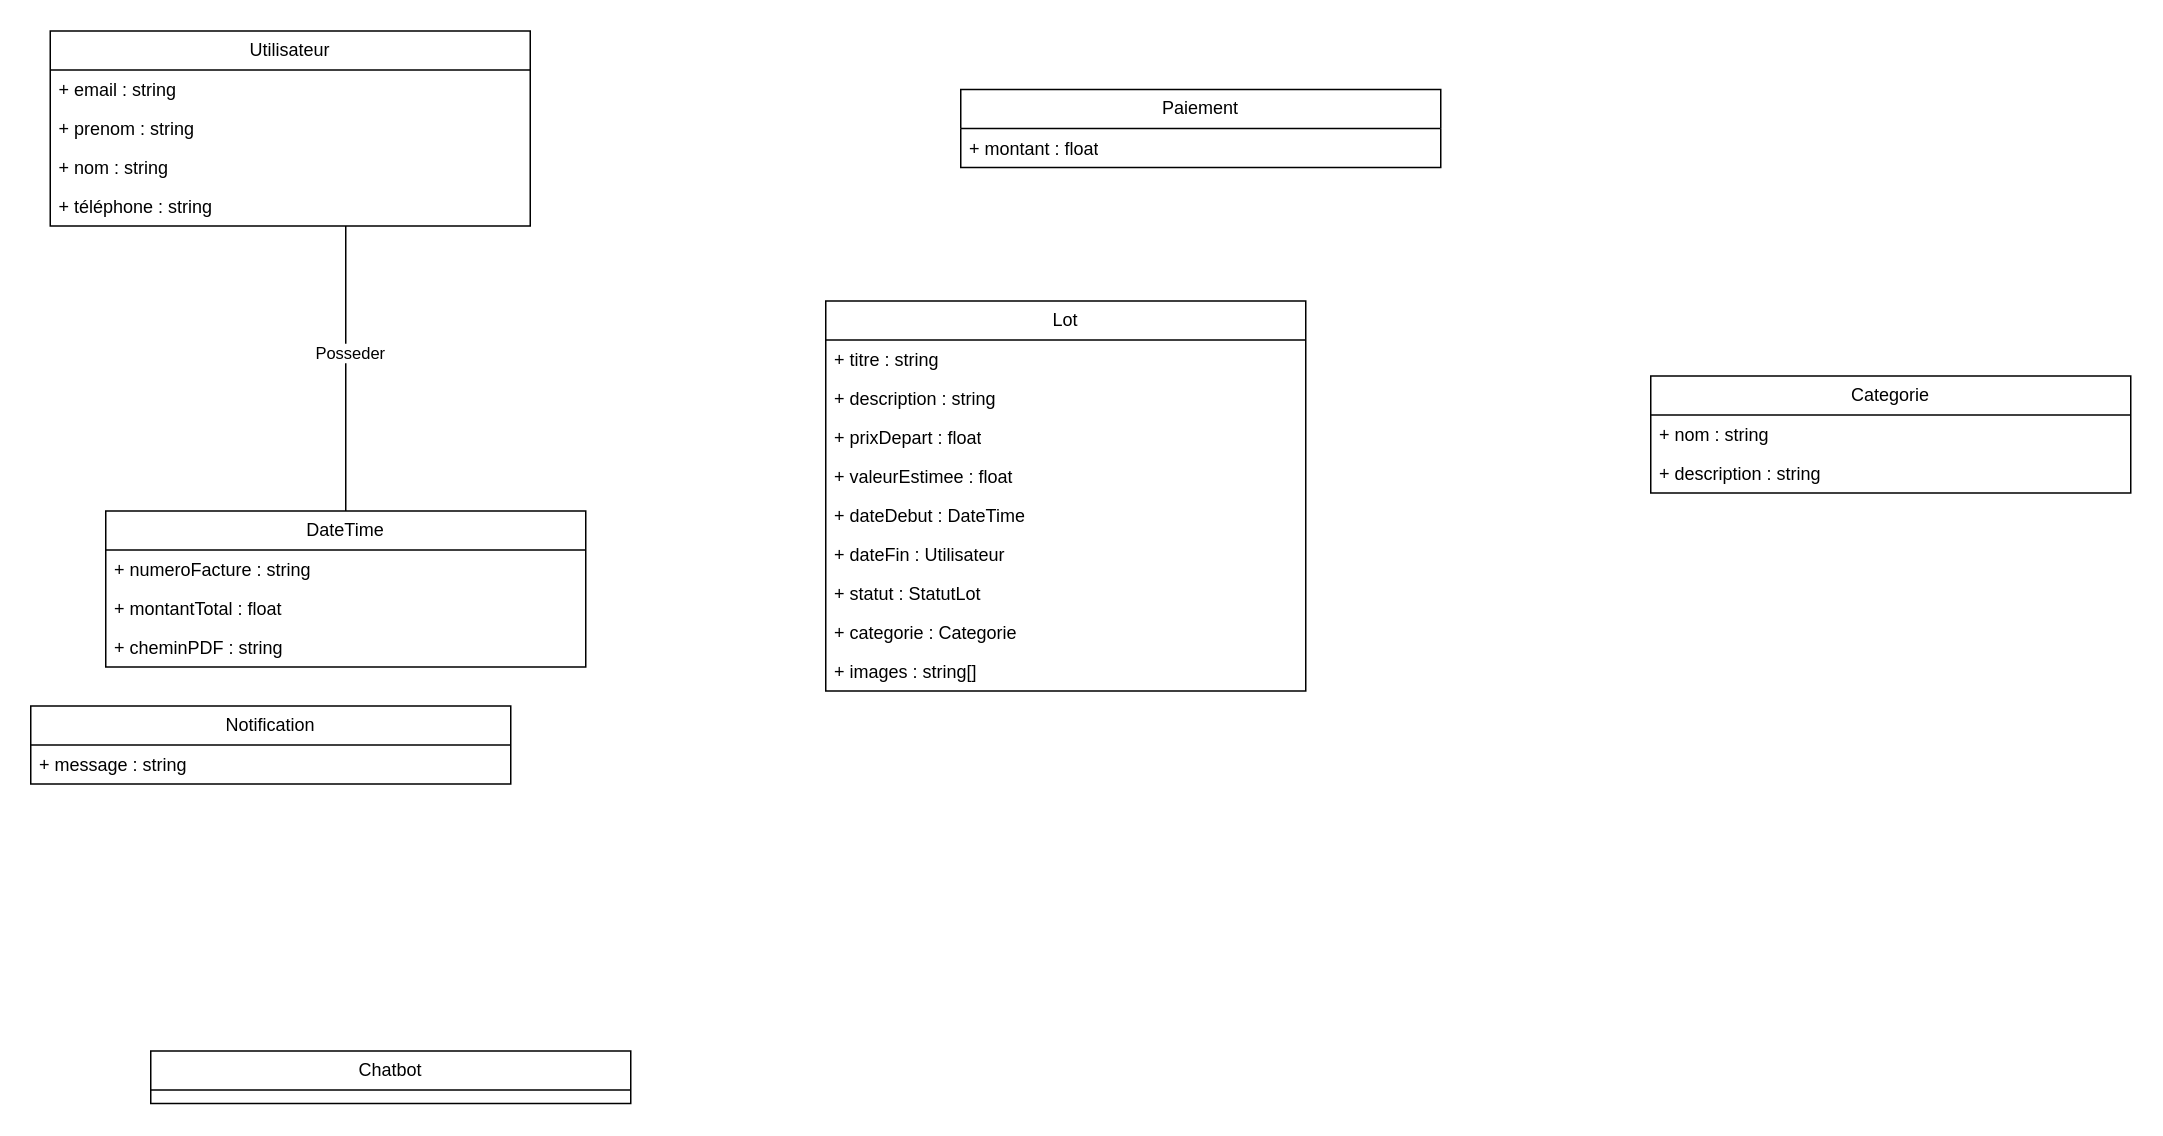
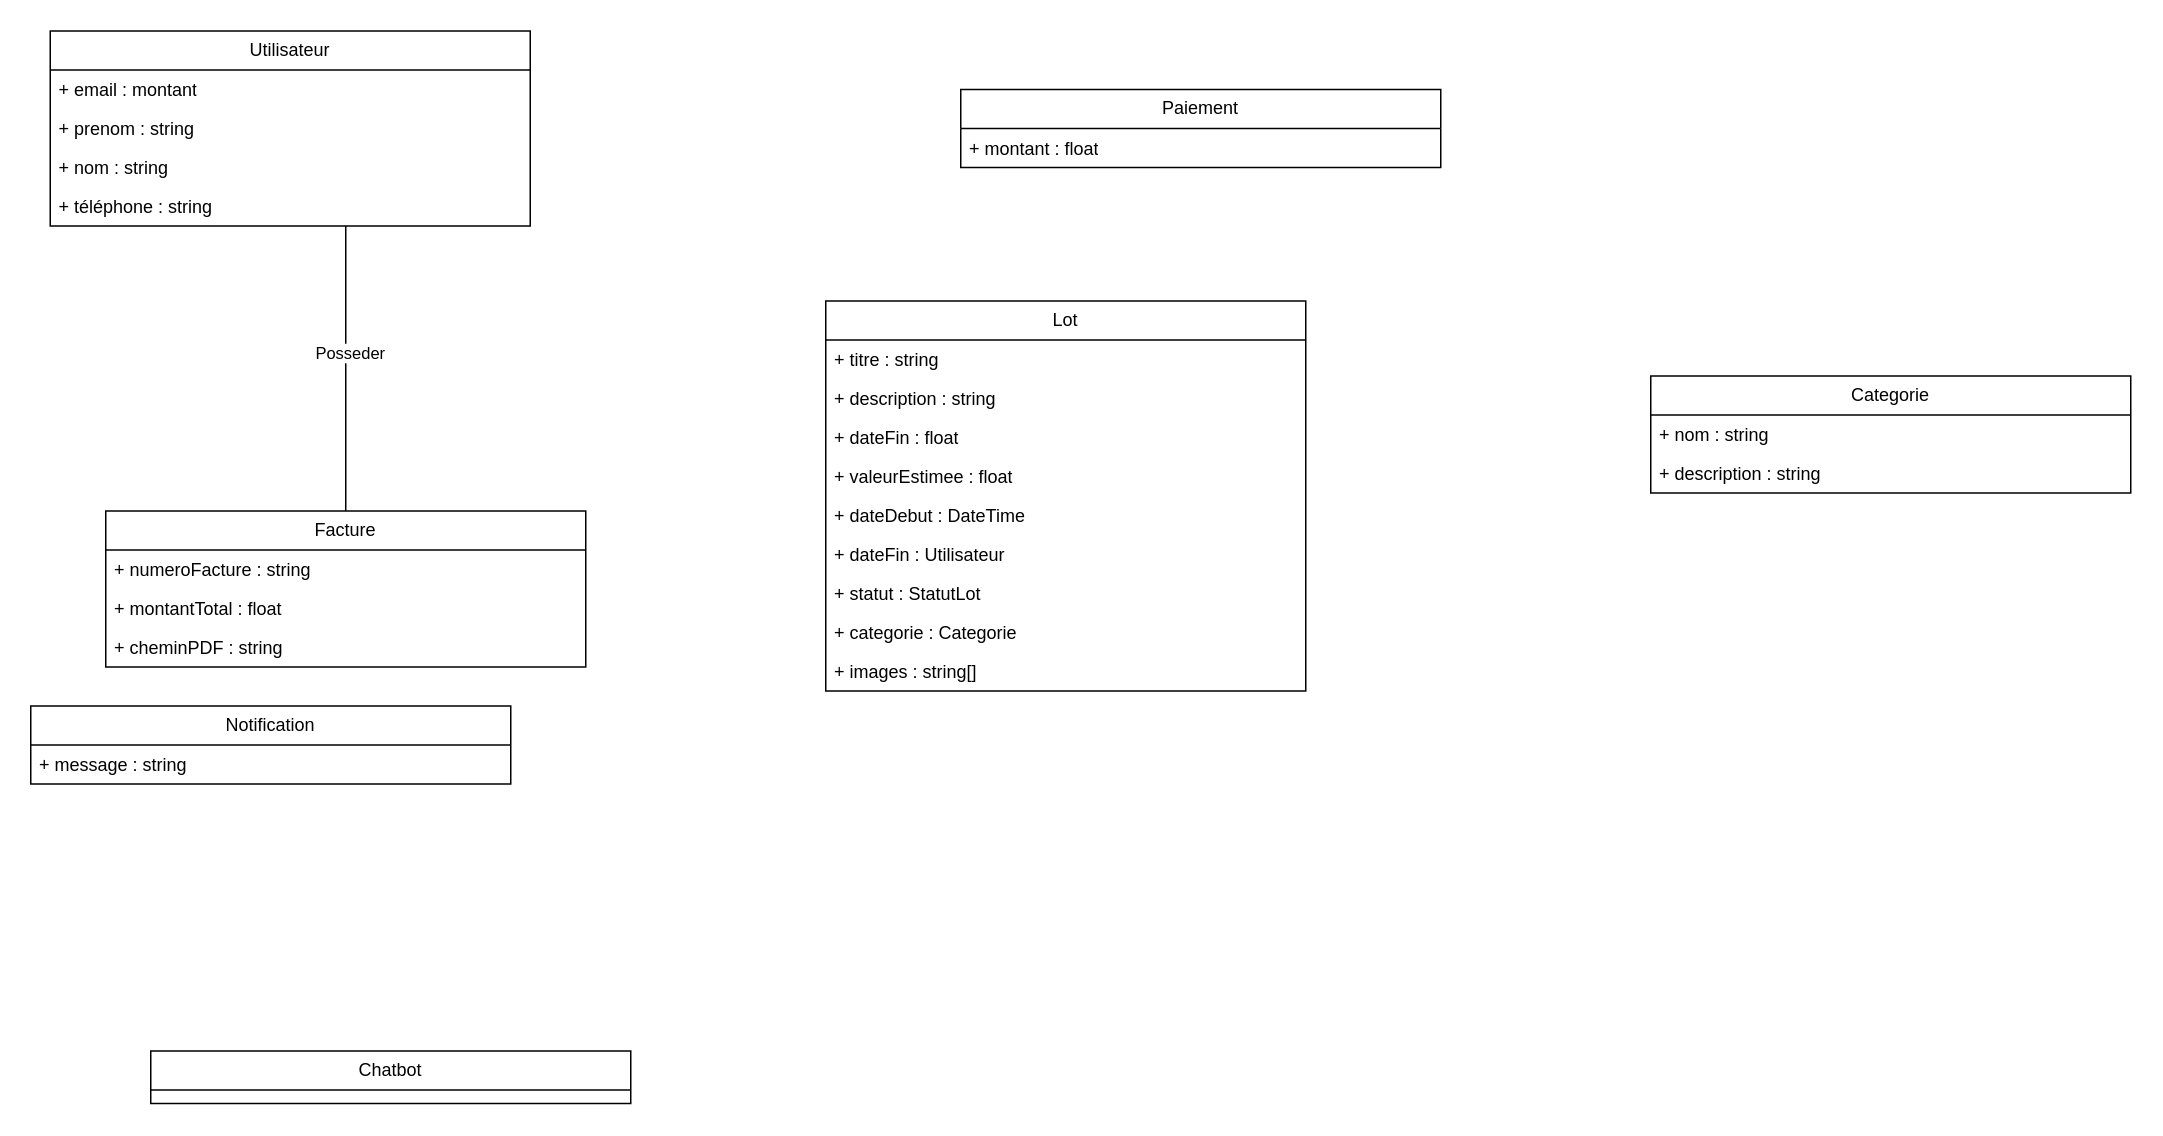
- <mxCell id="3" value="+&amp;nbsp;email : string" style="text;strokeColor=none;fillColor=none;align=left;verticalAlign=top;spacingLeft=4;spacingRight=4;overflow=hidden;rotatable=0;points=[[0,0.5],[1,0.5]];portConstraint=eastwest;whiteSpace=wrap;html=1;" vertex="1" parent="2"><mxGeometry y="26" width="320" height="26" as="geometry" /></mxCell>
+ <mxCell id="3" value="+&amp;nbsp;email : montant" style="text;strokeColor=none;fillColor=none;align=left;verticalAlign=top;spacingLeft=4;spacingRight=4;overflow=hidden;rotatable=0;points=[[0,0.5],[1,0.5]];portConstraint=eastwest;whiteSpace=wrap;html=1;" vertex="1" parent="2"><mxGeometry y="26" width="320" height="26" as="geometry" /></mxCell>
- <mxCell id="10" value="&lt;div&gt;+&amp;nbsp;prixDepart : float&lt;/div&gt;" style="text;strokeColor=none;fillColor=none;align=left;verticalAlign=top;spacingLeft=4;spacingRight=4;overflow=hidden;rotatable=0;points=[[0,0.5],[1,0.5]];portConstraint=eastwest;whiteSpace=wrap;html=1;" vertex="1" parent="7"><mxGeometry y="78" width="320" height="26" as="geometry" /></mxCell>
+ <mxCell id="10" value="&lt;div&gt;+&amp;nbsp;dateFin : float&lt;/div&gt;" style="text;strokeColor=none;fillColor=none;align=left;verticalAlign=top;spacingLeft=4;spacingRight=4;overflow=hidden;rotatable=0;points=[[0,0.5],[1,0.5]];portConstraint=eastwest;whiteSpace=wrap;html=1;" vertex="1" parent="7"><mxGeometry y="78" width="320" height="26" as="geometry" /></mxCell>
- <mxCell id="22" value="DateTime" style="swimlane;fontStyle=0;childLayout=stackLayout;horizontal=1;startSize=26;fillColor=none;horizontalStack=0;resizeParent=1;resizeParentMax=0;resizeLast=0;collapsible=1;marginBottom=0;whiteSpace=wrap;html=1;" vertex="1" parent="1"><mxGeometry x="70" y="340" width="320" height="104" as="geometry" /></mxCell>
+ <mxCell id="22" value="Facture" style="swimlane;fontStyle=0;childLayout=stackLayout;horizontal=1;startSize=26;fillColor=none;horizontalStack=0;resizeParent=1;resizeParentMax=0;resizeLast=0;collapsible=1;marginBottom=0;whiteSpace=wrap;html=1;" vertex="1" parent="1"><mxGeometry x="70" y="340" width="320" height="104" as="geometry" /></mxCell>
